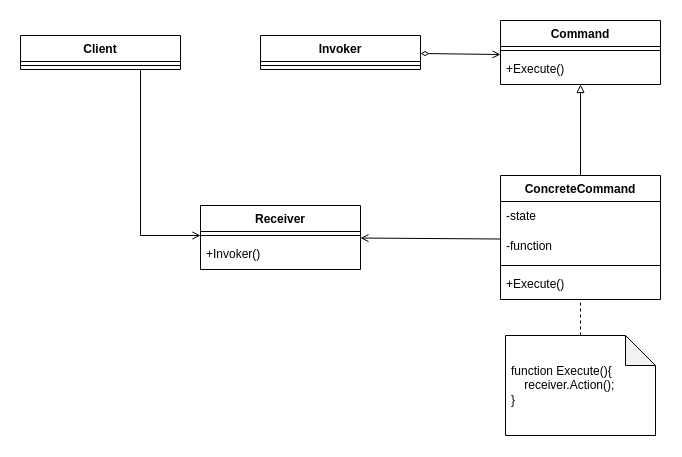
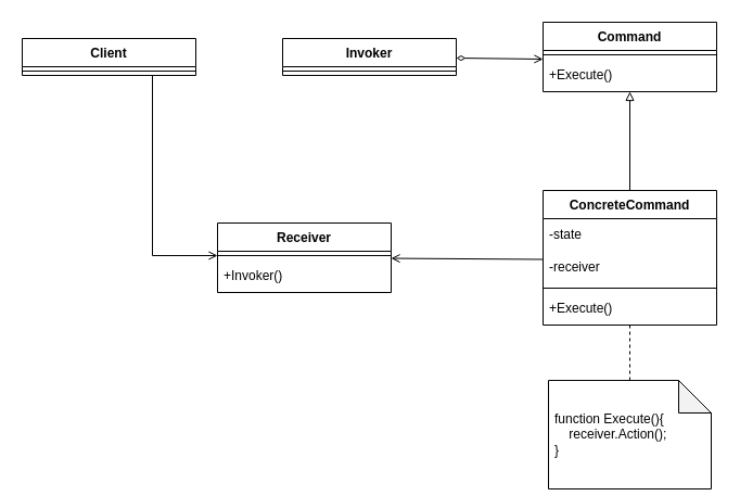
- <mxCell id="16" value="-function" style="text;html=1;strokeColor=none;fillColor=none;align=left;verticalAlign=middle;whiteSpace=wrap;rounded=0;spacingLeft=4;spacingRight=4;" vertex="1" parent="14"><mxGeometry y="56" width="160" height="30" as="geometry" /></mxCell>
+ <mxCell id="16" value="-receiver" style="text;html=1;strokeColor=none;fillColor=none;align=left;verticalAlign=middle;whiteSpace=wrap;rounded=0;spacingLeft=4;spacingRight=4;" vertex="1" parent="14"><mxGeometry y="56" width="160" height="30" as="geometry" /></mxCell>
- <mxCell id="20" value="function Execute(){&lt;br&gt;&amp;nbsp; &amp;nbsp; receiver.Action();&lt;br&gt;}" style="shape=note;whiteSpace=wrap;html=1;backgroundOutline=1;darkOpacity=0.05;align=left;spacingLeft=4;spacingRight=4;" vertex="1" parent="1"><mxGeometry x="505" y="335" width="150" height="100" as="geometry" /></mxCell>
+ <mxCell id="20" value="function Execute(){&lt;br&gt;&amp;nbsp; &amp;nbsp; receiver.Action();&lt;br&gt;}" style="shape=note;whiteSpace=wrap;html=1;backgroundOutline=1;darkOpacity=0.05;align=left;spacingLeft=4;spacingRight=4;" vertex="1" parent="1"><mxGeometry x="505" y="350" width="150" height="100" as="geometry" /></mxCell>
